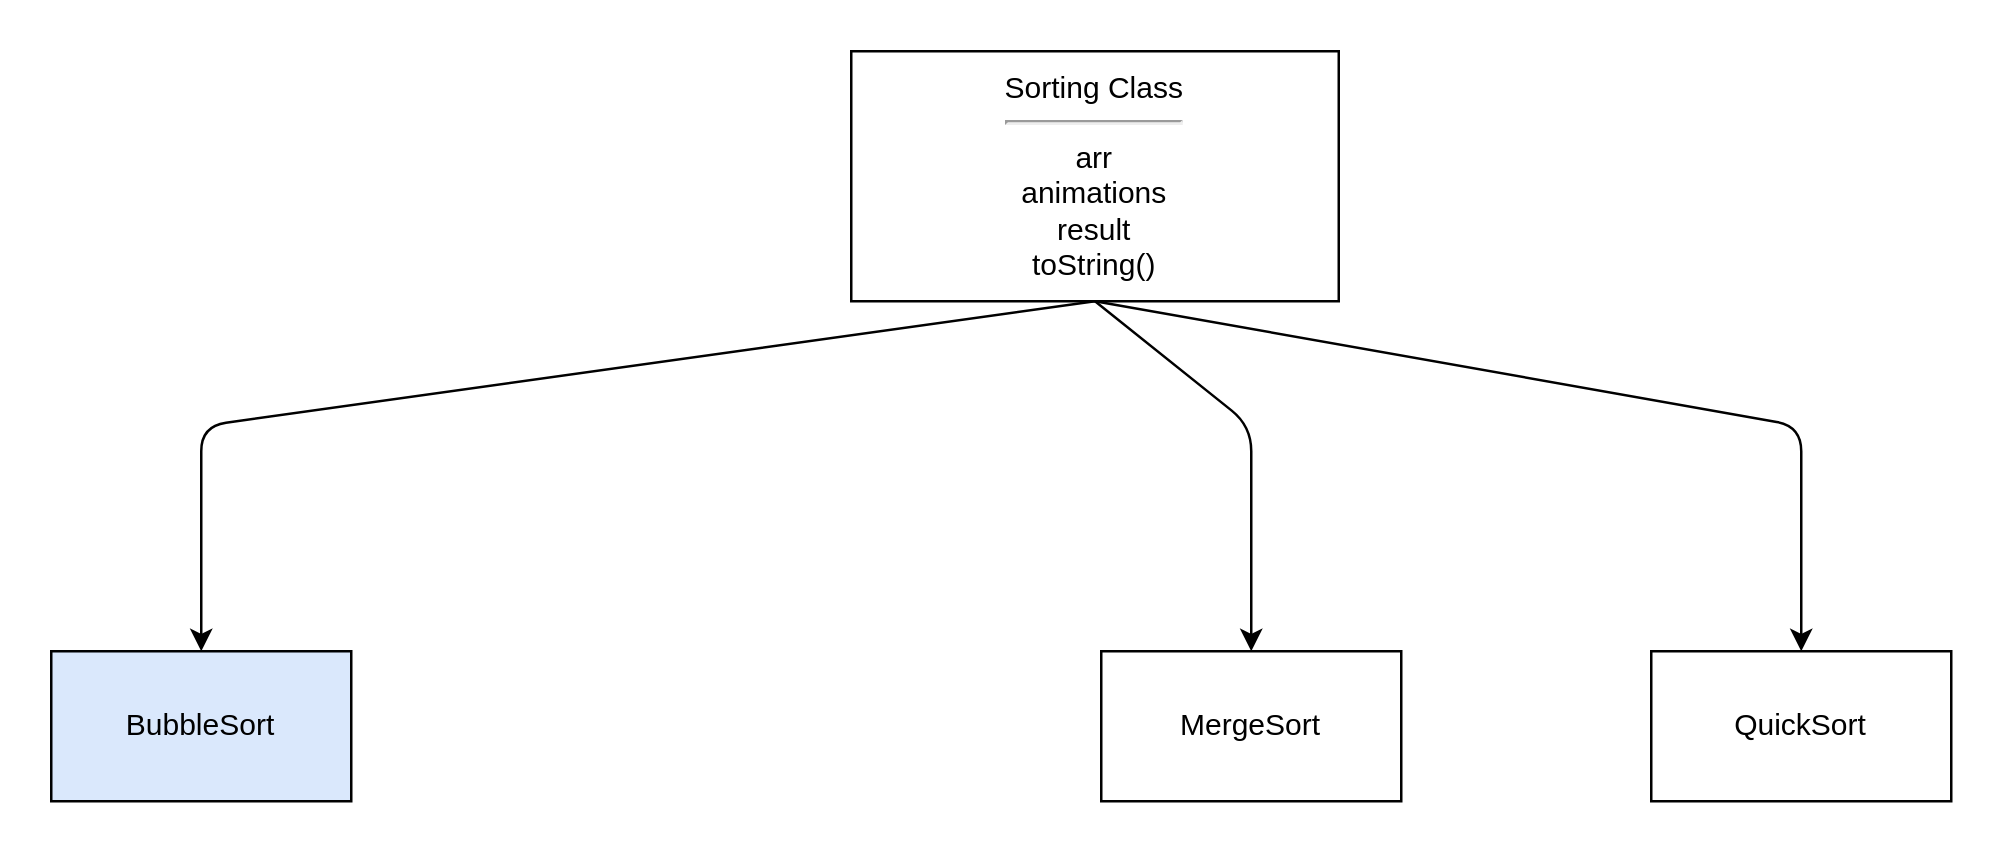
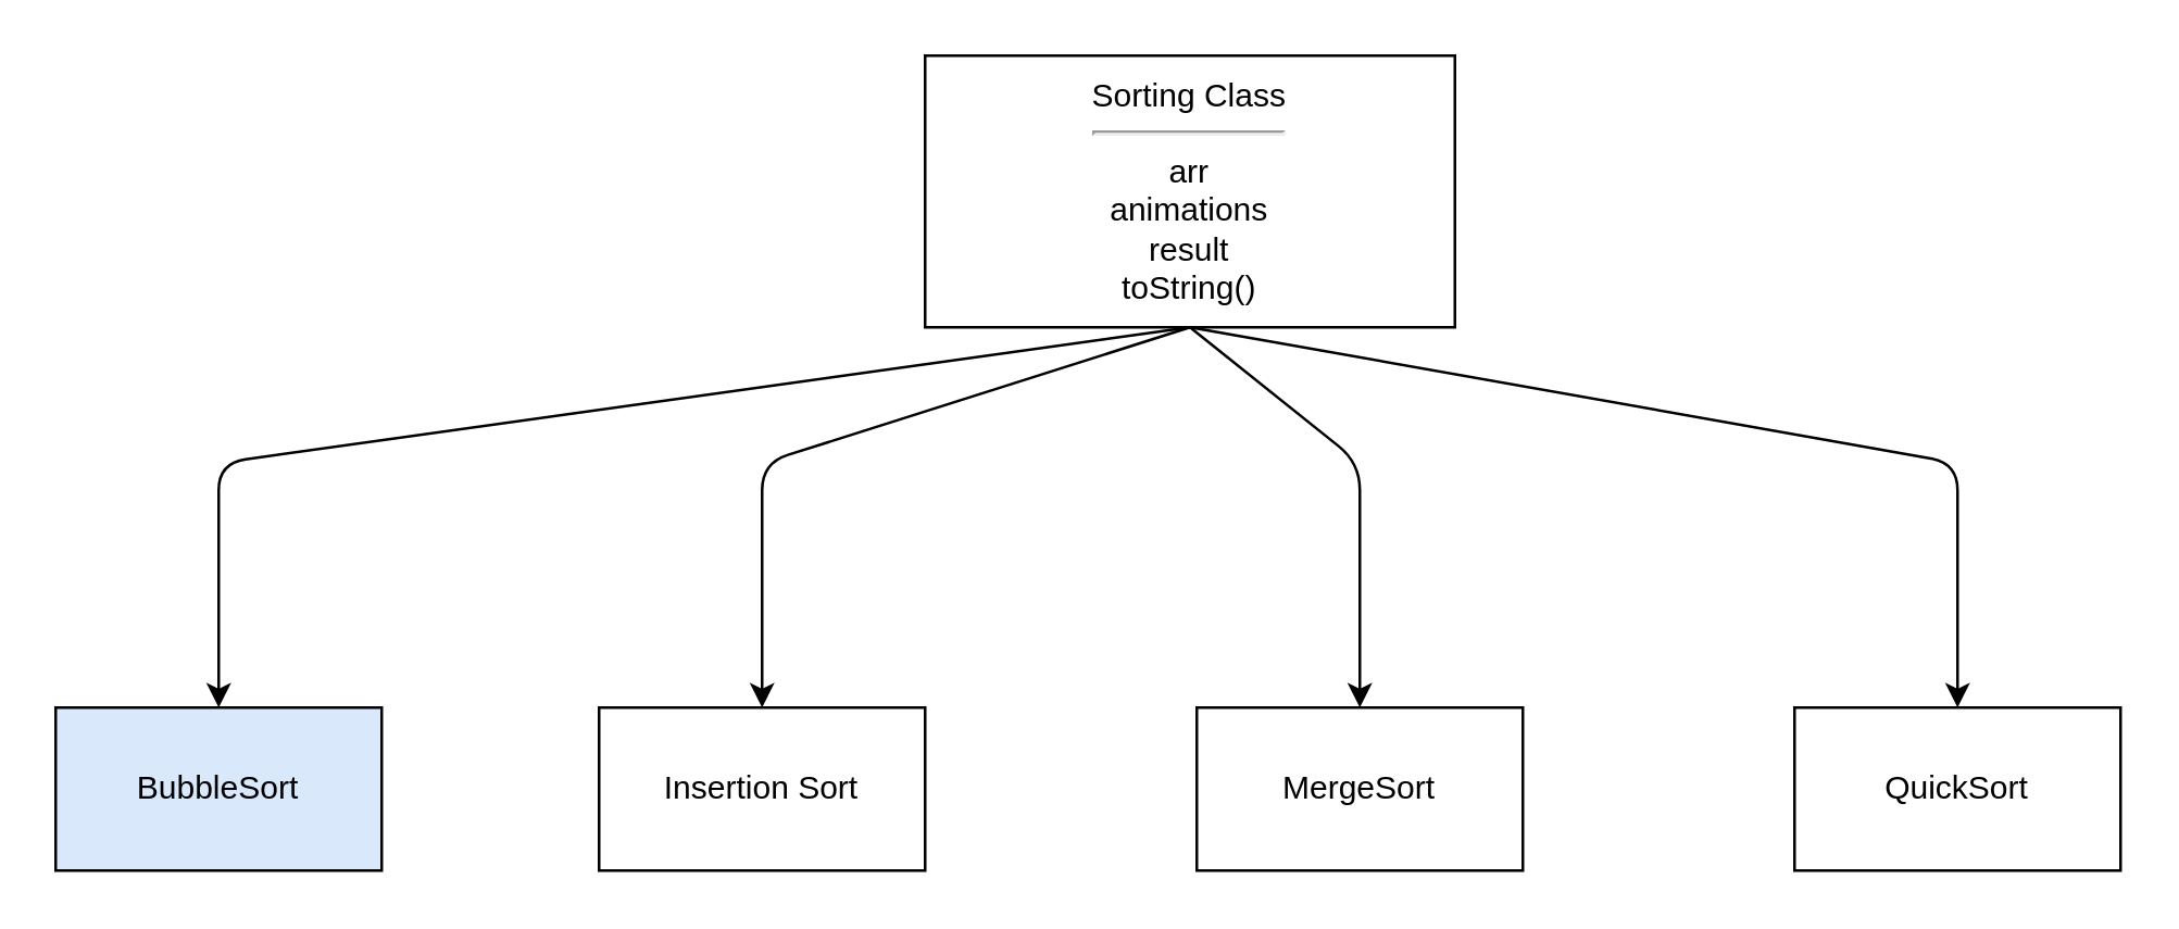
+ <mxCell id="3" style="edgeStyle=none;html=1;exitX=0.5;exitY=1;exitDx=0;exitDy=0;entryX=0.5;entryY=0;entryDx=0;entryDy=0;" edge="1" parent="1" source="6" target="8"><mxGeometry relative="1" as="geometry"><mxPoint x="405" y="190" as="targetPoint" /><Array as="points"><mxPoint x="280" y="170" /></Array></mxGeometry></mxCell>
+ <mxCell id="8" value="Insertion Sort" style="whiteSpace=wrap;html=1;" vertex="1" parent="1"><mxGeometry x="220" y="260" width="120" height="60" as="geometry" /></mxCell>
